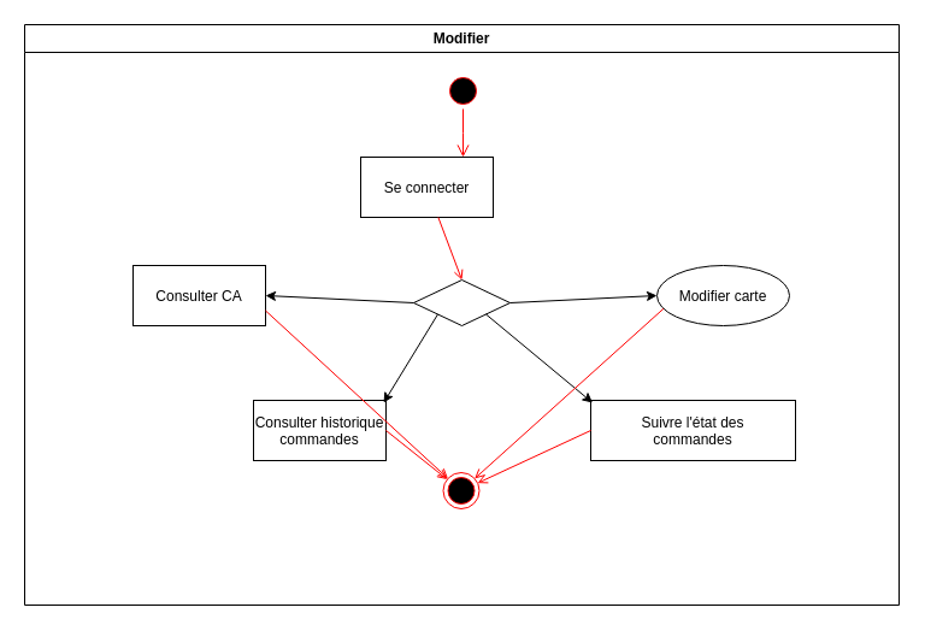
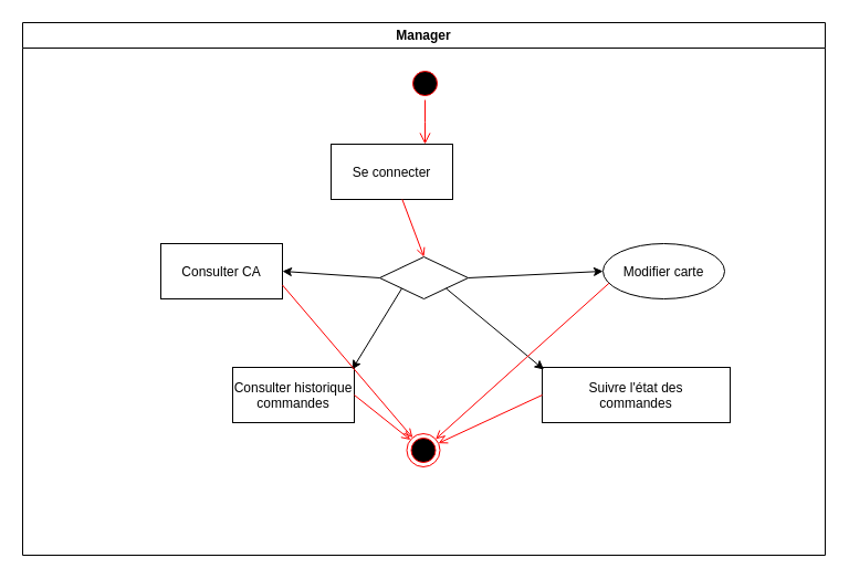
- <mxCell id="2" value="Modifier" style="swimlane;whiteSpace=wrap;startSize=23;" parent="1" vertex="1"><mxGeometry x="20" y="20" width="726" height="482" as="geometry" /></mxCell>
+ <mxCell id="2" value="Manager" style="swimlane;whiteSpace=wrap;startSize=23;" parent="1" vertex="1"><mxGeometry x="20" y="20" width="726" height="482" as="geometry" /></mxCell>
- <mxCell id="7" value="Consulter CA" style="" parent="2" vertex="1"><mxGeometry x="90" y="200" width="110" height="50" as="geometry" /></mxCell>
+ <mxCell id="7" value="Consulter CA" style="" parent="2" vertex="1"><mxGeometry x="125" y="200" width="110" height="50" as="geometry" /></mxCell>
